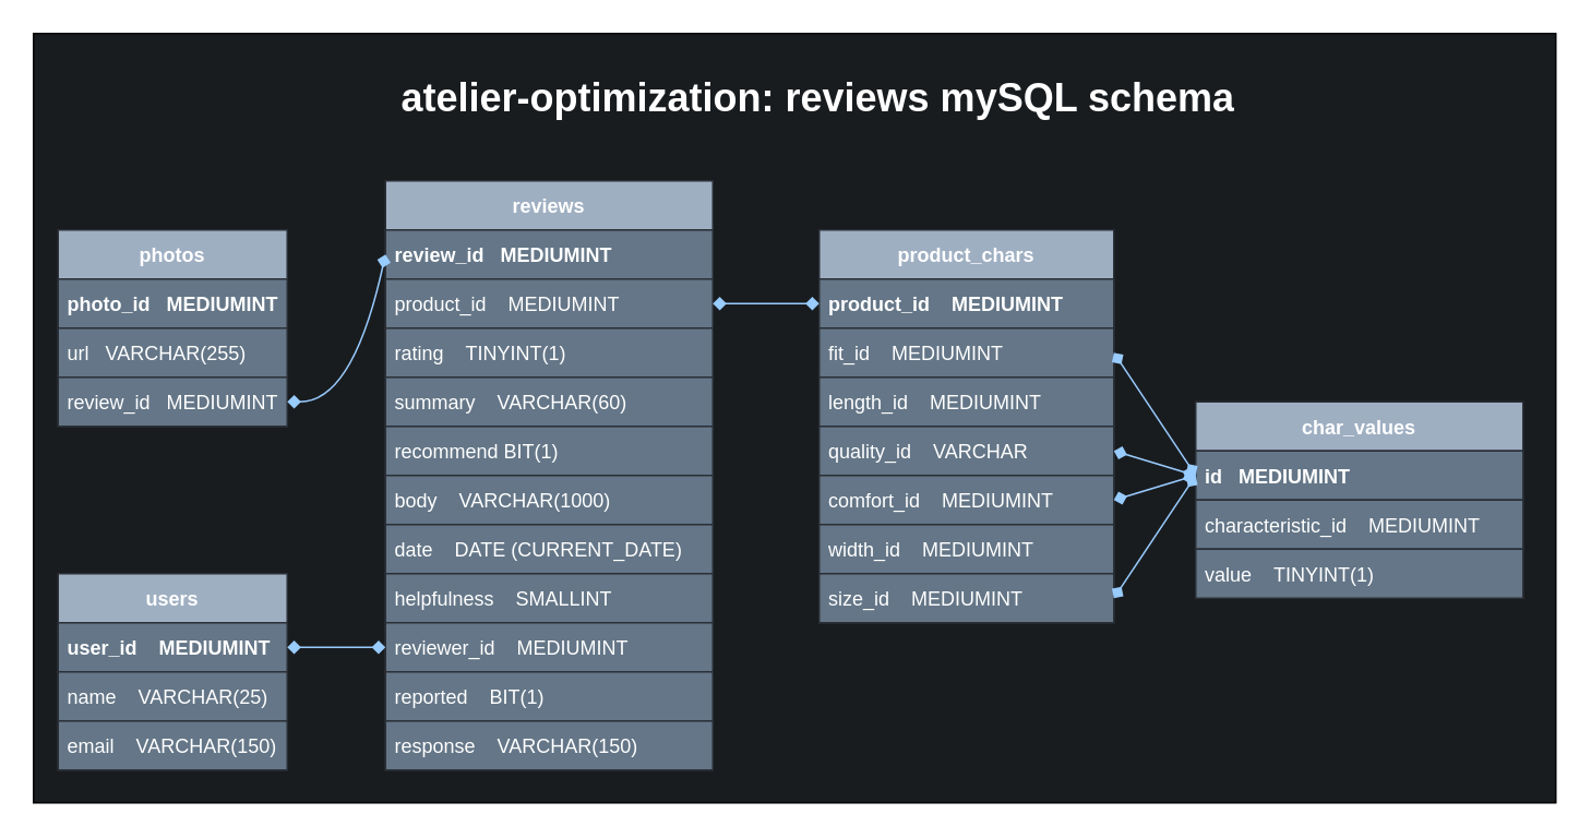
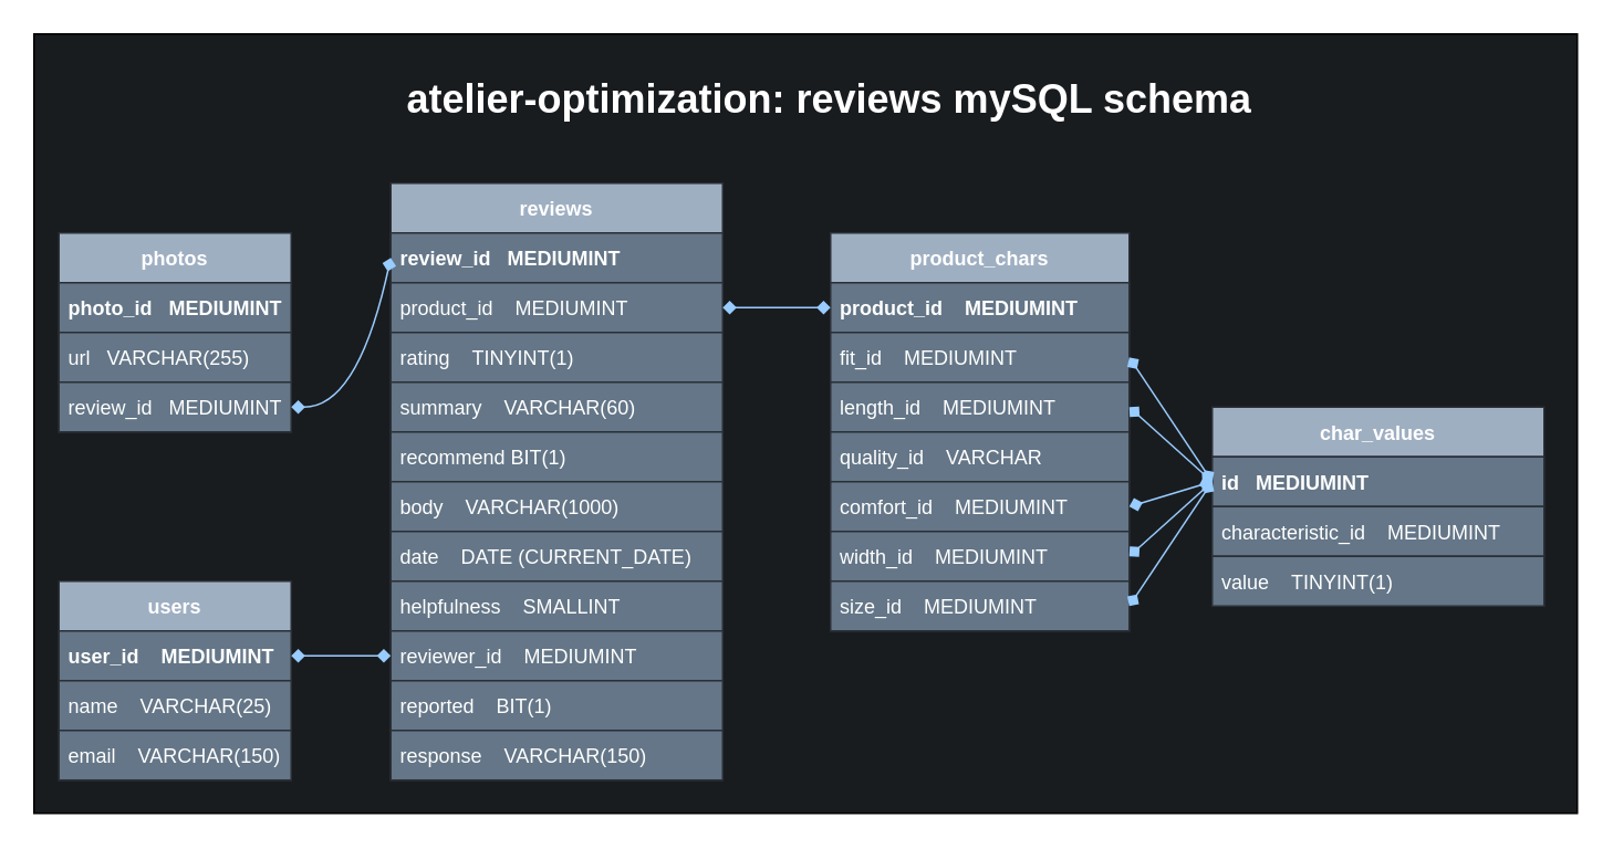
+ <mxCell id="40" value="" style="endArrow=diamond;startArrow=diamond;html=1;strokeColor=#99CCFF;entryX=1;entryY=0.5;entryDx=0;entryDy=0;startFill=1;endFill=1;exitX=0;exitY=0.5;exitDx=0;exitDy=0;" parent="1" source="26" target="32" edge="1"><mxGeometry width="50" height="50" relative="1" as="geometry"><mxPoint x="740" y="290" as="sourcePoint" /><mxPoint x="500" y="240" as="targetPoint" /></mxGeometry></mxCell>
- <mxCell id="41" value="" style="endArrow=diamond;startArrow=diamond;html=1;strokeColor=#99CCFF;entryX=1;entryY=0.5;entryDx=0;entryDy=0;exitX=0;exitY=0.5;exitDx=0;exitDy=0;startFill=1;endFill=1;" parent="1" source="26" target="33" edge="1"><mxGeometry width="50" height="50" relative="1" as="geometry"><mxPoint x="750" y="300" as="sourcePoint" /><mxPoint x="695" y="255" as="targetPoint" /></mxGeometry></mxCell>
+ <mxCell id="43" value="" style="endArrow=diamond;startArrow=diamond;html=1;strokeColor=#99CCFF;exitX=0;exitY=0.5;exitDx=0;exitDy=0;startFill=1;endFill=1;entryX=1;entryY=0.5;entryDx=0;entryDy=0;" parent="1" source="26" target="35" edge="1"><mxGeometry width="50" height="50" relative="1" as="geometry"><mxPoint x="750" y="305" as="sourcePoint" /><mxPoint x="690" y="330" as="targetPoint" /></mxGeometry></mxCell>
